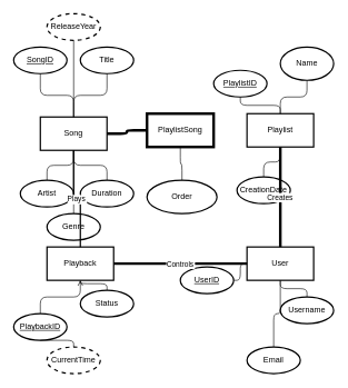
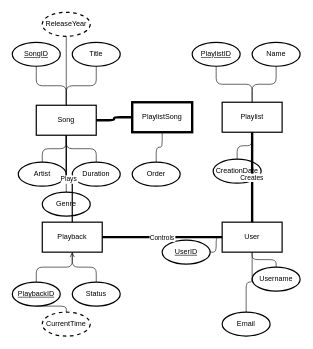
- <mxCell id="17" value="Name" style="shape=ellipse;whiteSpace=wrap;strokeWidth=2;" vertex="1" parent="1"><mxGeometry x="420" y="70" width="80" height="50" as="geometry" /></mxCell>
+ <mxCell id="17" value="Name" style="shape=ellipse;whiteSpace=wrap;strokeWidth=2;" vertex="1" parent="1"><mxGeometry x="420" y="70" width="80" height="40" as="geometry" /></mxCell>
- <mxCell id="16" value="PlaylistID" style="shape=ellipse;whiteSpace=wrap;strokeWidth=2;fontStyle=4;" vertex="1" parent="1"><mxGeometry x="320" y="105" width="80" height="40" as="geometry" /></mxCell>
+ <mxCell id="16" value="PlaylistID" style="shape=ellipse;whiteSpace=wrap;strokeWidth=2;fontStyle=4;" vertex="1" parent="1"><mxGeometry x="320" y="70" width="80" height="40" as="geometry" /></mxCell>
- <mxCell id="37" value="Order" style="shape=ellipse;whiteSpace=wrap;strokeWidth=2;" vertex="1" parent="1"><mxGeometry x="220" y="270" width="105" height="50" as="geometry" /></mxCell>
+ <mxCell id="37" value="Order" style="shape=ellipse;whiteSpace=wrap;strokeWidth=2;" vertex="1" parent="1"><mxGeometry x="220" y="270" width="80" height="40" as="geometry" /></mxCell>
- <mxCell id="31" value="Status" style="shape=ellipse;whiteSpace=wrap;strokeWidth=2;" vertex="1" parent="1"><mxGeometry x="120" y="435" width="80" height="40" as="geometry" /></mxCell>
+ <mxCell id="31" value="Status" style="shape=ellipse;whiteSpace=wrap;strokeWidth=2;" vertex="1" parent="1"><mxGeometry x="120" y="470" width="80" height="40" as="geometry" /></mxCell>
